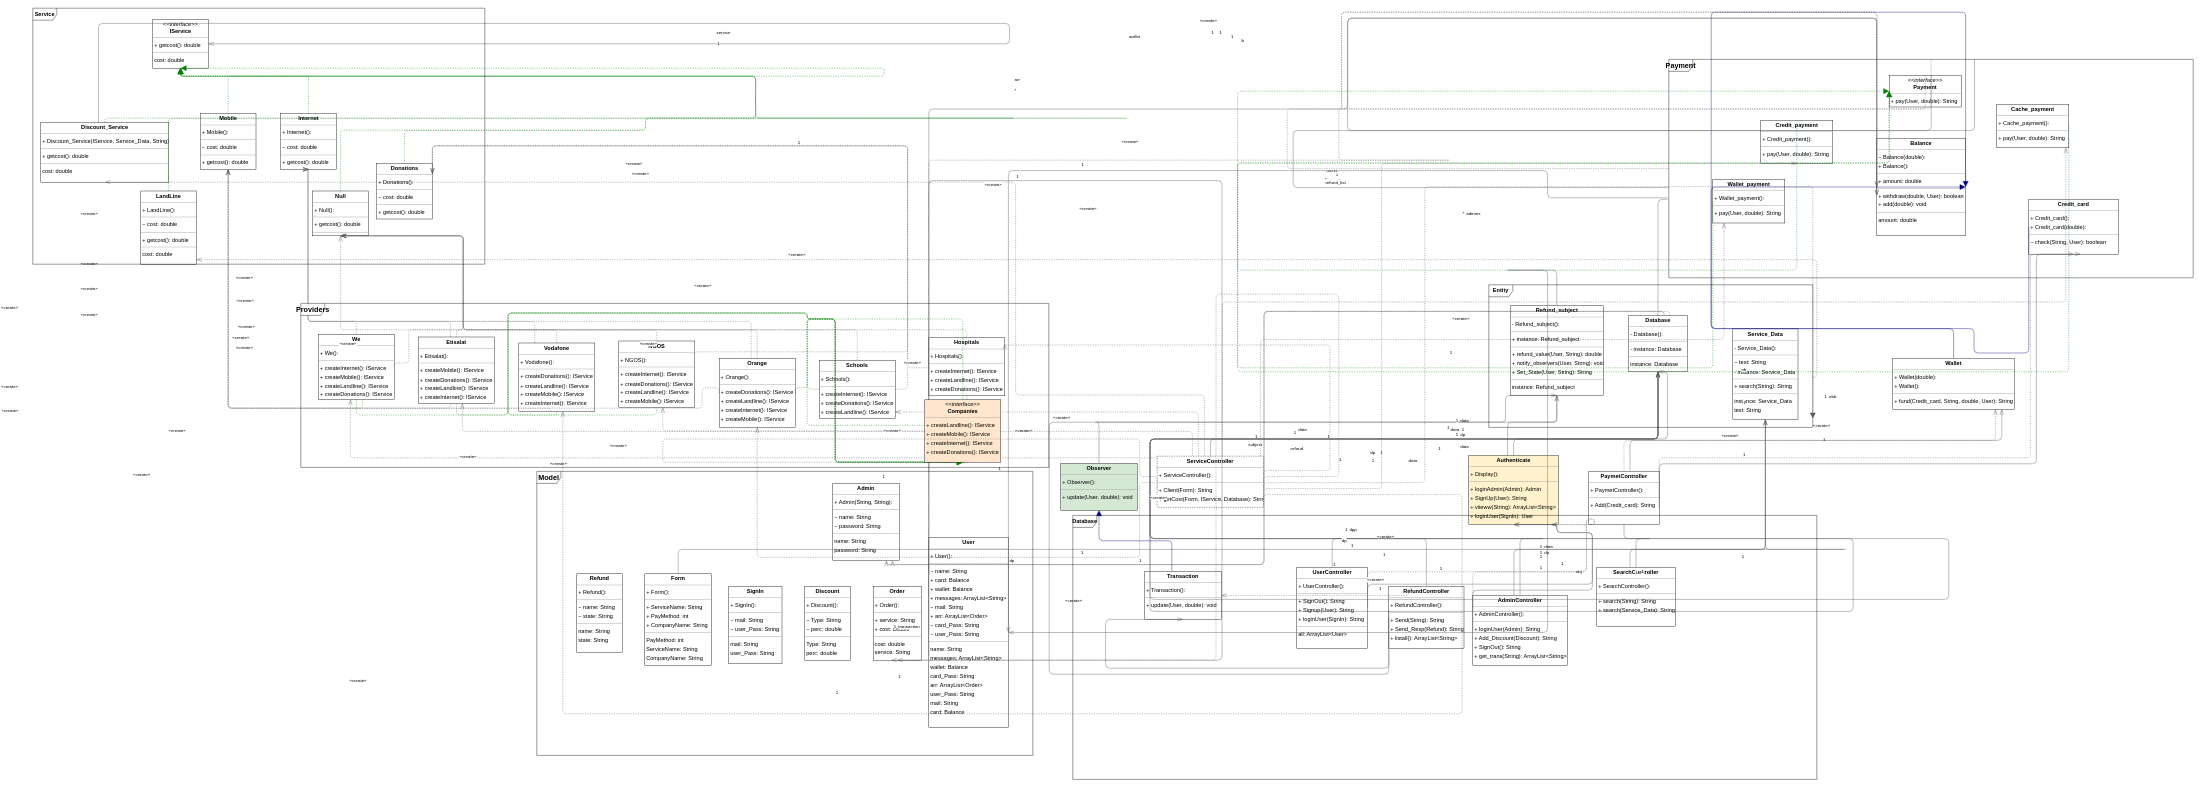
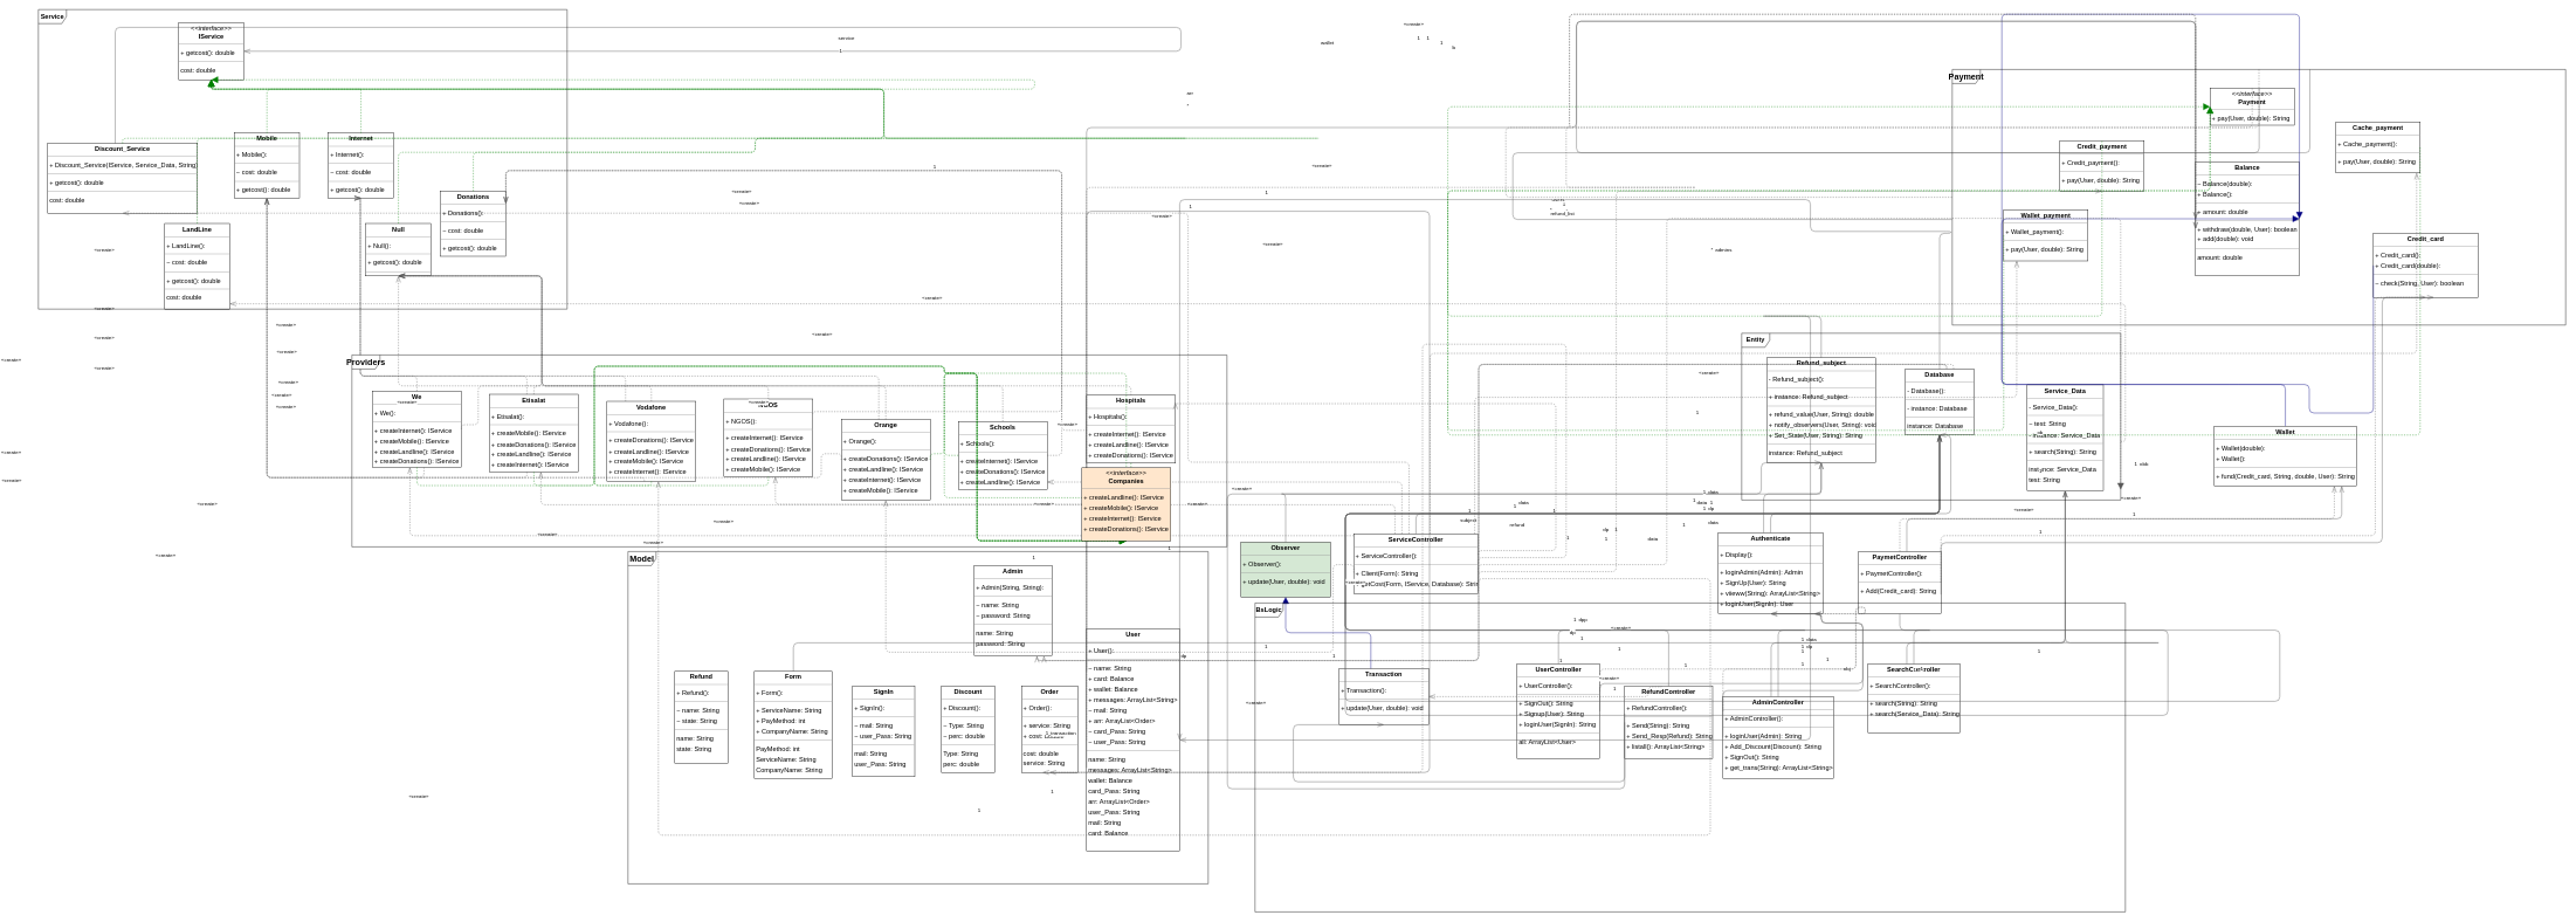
- <mxCell id="39" value="&lt;p style=&quot;margin:0px;margin-top:4px;text-align:center;&quot;&gt;&lt;b&gt;Wallet&lt;/b&gt;&lt;/p&gt;&lt;hr size=&quot;1&quot;/&gt;&lt;p style=&quot;margin:0 0 0 4px;line-height:1.6;&quot;&gt;+ Wallet(double): &lt;br/&gt;+ Wallet(): &lt;/p&gt;&lt;hr size=&quot;1&quot;/&gt;&lt;p style=&quot;margin:0 0 0 4px;line-height:1.6;&quot;&gt;+ fund(Credit_card, String, double, User): String&lt;/p&gt;" style="verticalAlign=top;align=left;overflow=fill;fontSize=14;fontFamily=Helvetica;html=1;rounded=0;shadow=0;comic=0;labelBackgroundColor=none;strokeWidth=1;" parent="1" vertex="1"><mxGeometry x="4670" y="895" width="304" height="128" as="geometry" /></mxCell>
+ <mxCell id="39" value="&lt;p style=&quot;margin:0px;margin-top:4px;text-align:center;&quot;&gt;&lt;b&gt;Wallet&lt;/b&gt;&lt;/p&gt;&lt;hr size=&quot;1&quot;/&gt;&lt;p style=&quot;margin:0 0 0 4px;line-height:1.6;&quot;&gt;+ Wallet(double): &lt;br/&gt;+ Wallet(): &lt;/p&gt;&lt;hr size=&quot;1&quot;/&gt;&lt;p style=&quot;margin:0 0 0 4px;line-height:1.6;&quot;&gt;+ fund(Credit_card, String, double, User): String&lt;/p&gt;" style="verticalAlign=top;align=left;overflow=fill;fontSize=14;fontFamily=Helvetica;html=1;rounded=0;shadow=0;comic=0;labelBackgroundColor=none;strokeWidth=1;" parent="1" vertex="1"><mxGeometry x="4670" y="910" width="304" height="128" as="geometry" /></mxCell>
- <mxCell id="254" value="" style="html=1;rounded=1;edgeStyle=orthogonalEdgeStyle;dashed=1;startArrow=none;endArrow=none;endSize=12;strokeColor=#595959;exitX=0.000;exitY=0.500;exitDx=0;exitDy=0;entryX=0.579;entryY=1.000;entryDx=0;entryDy=0;" edge="1" parent="1" source="32" target="253"><mxGeometry width="50" height="50" relative="1" as="geometry"><Array as="points"><mxPoint x="2787" y="1191" /><mxPoint x="2787" y="1097" /><mxPoint x="1595" y="1097" /></Array><mxPoint x="2831" y="1204" as="sourcePoint" /><mxPoint x="1595.01" y="1018" as="targetPoint" /></mxGeometry></mxCell>
- <mxCell id="255" value="«create»" style="edgeLabel;resizable=0;html=1;align=left;verticalAlign=top;strokeColor=default;" vertex="1" connectable="0" parent="254"><mxGeometry x="1085" y="1129" as="geometry" /></mxCell>
- <mxCell id="32" value="&lt;p style=&quot;margin:0px;margin-top:4px;text-align:center;&quot;&gt;&lt;b&gt;ServiceController&lt;/b&gt;&lt;/p&gt;&lt;hr size=&quot;1&quot;/&gt;&lt;p style=&quot;margin:0 0 0 4px;line-height:1.6;&quot;&gt;+ ServiceController(): &lt;/p&gt;&lt;hr size=&quot;1&quot;/&gt;&lt;p style=&quot;margin:0 0 0 4px;line-height:1.6;&quot;&gt;+ Client(Form): String&lt;br/&gt;+ getCost(Form, IService, Database): String&lt;/p&gt;" style="verticalAlign=top;align=left;overflow=fill;fontSize=14;fontFamily=Helvetica;html=1;rounded=0;shadow=0;comic=0;labelBackgroundColor=none;strokeWidth=1;dashed=1;" parent="1" vertex="1"><mxGeometry x="2831" y="1140" width="266" height="128" as="geometry" /></mxCell>
+ <mxCell id="32" value="&lt;p style=&quot;margin:0px;margin-top:4px;text-align:center;&quot;&gt;&lt;b&gt;ServiceController&lt;/b&gt;&lt;/p&gt;&lt;hr size=&quot;1&quot;/&gt;&lt;p style=&quot;margin:0 0 0 4px;line-height:1.6;&quot;&gt;+ ServiceController(): &lt;/p&gt;&lt;hr size=&quot;1&quot;/&gt;&lt;p style=&quot;margin:0 0 0 4px;line-height:1.6;&quot;&gt;+ Client(Form): String&lt;br/&gt;+ getCost(Form, IService, Database): String&lt;/p&gt;" style="verticalAlign=top;align=left;overflow=fill;fontSize=14;fontFamily=Helvetica;html=1;rounded=0;shadow=0;comic=0;labelBackgroundColor=none;strokeWidth=1;" parent="1" vertex="1"><mxGeometry x="2831" y="1140" width="266" height="128" as="geometry" /></mxCell>
- <mxCell id="11" value="&lt;p style=&quot;margin:0px;margin-top:4px;text-align:center;&quot;&gt;&lt;b&gt;Authenticate&lt;/b&gt;&lt;/p&gt;&lt;hr size=&quot;1&quot;&gt;&lt;p style=&quot;margin:0 0 0 4px;line-height:1.6;&quot;&gt;+ Display(): &lt;/p&gt;&lt;hr size=&quot;1&quot;&gt;&lt;p style=&quot;margin:0 0 0 4px;line-height:1.6;&quot;&gt;+ loginAdmin(Admin): Admin&lt;br&gt;+ SignUp(User): String&lt;br&gt;+ viieww(String): ArrayList&amp;lt;String&amp;gt;&lt;br&gt;+ loginUser(SignIn): User&lt;/p&gt;" style="verticalAlign=top;align=left;overflow=fill;fontSize=14;fontFamily=Helvetica;html=1;rounded=0;shadow=0;comic=0;labelBackgroundColor=none;strokeWidth=1;fillColor=#fff2cc;" parent="1" vertex="1"><mxGeometry x="3610" y="1138" width="224" height="173" as="geometry" /></mxCell>
+ <mxCell id="11" value="&lt;p style=&quot;margin:0px;margin-top:4px;text-align:center;&quot;&gt;&lt;b&gt;Authenticate&lt;/b&gt;&lt;/p&gt;&lt;hr size=&quot;1&quot;&gt;&lt;p style=&quot;margin:0 0 0 4px;line-height:1.6;&quot;&gt;+ Display(): &lt;/p&gt;&lt;hr size=&quot;1&quot;&gt;&lt;p style=&quot;margin:0 0 0 4px;line-height:1.6;&quot;&gt;+ loginAdmin(Admin): Admin&lt;br&gt;+ SignUp(User): String&lt;br&gt;+ viieww(String): ArrayList&amp;lt;String&amp;gt;&lt;br&gt;+ loginUser(SignIn): User&lt;/p&gt;" style="verticalAlign=top;align=left;overflow=fill;fontSize=14;fontFamily=Helvetica;html=1;rounded=0;shadow=0;comic=0;labelBackgroundColor=none;strokeWidth=1;" parent="1" vertex="1"><mxGeometry x="3610" y="1138" width="224" height="173" as="geometry" /></mxCell>
- <mxCell id="243" value="&lt;b&gt;Database&lt;/b&gt;" style="shape=umlFrame;whiteSpace=wrap;html=1;fontSize=14;" vertex="1" parent="1"><mxGeometry x="2620" y="1288" width="1860" height="660" as="geometry" /></mxCell>
+ <mxCell id="243" value="&lt;b&gt;BsLogic&lt;/b&gt;" style="shape=umlFrame;whiteSpace=wrap;html=1;fontSize=14;" vertex="1" parent="1"><mxGeometry x="2620" y="1288" width="1860" height="660" as="geometry" /></mxCell>
